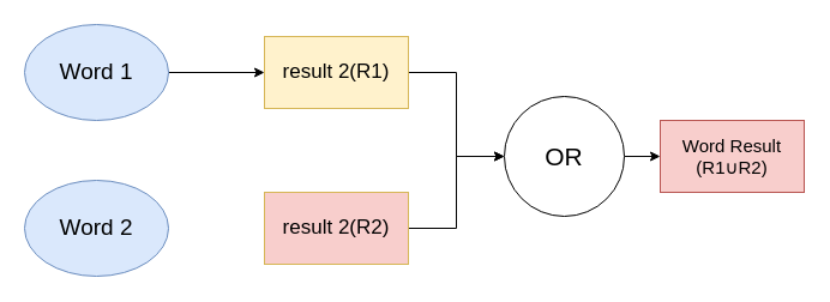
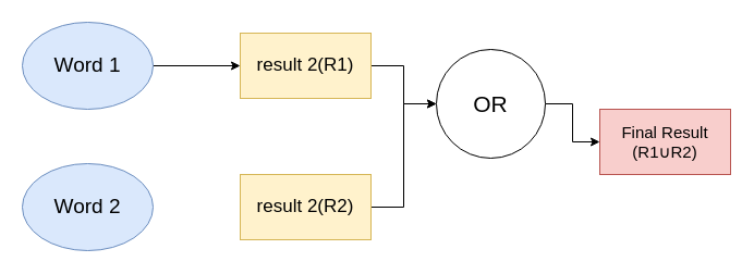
- <mxCell id="10" value="&lt;font style=&quot;font-size: 21px;&quot;&gt;OR&lt;/font&gt;" style="ellipse;whiteSpace=wrap;html=1;aspect=fixed;" vertex="1" parent="1"><mxGeometry x="420" y="80" width="100" height="100" as="geometry" /></mxCell>
+ <mxCell id="10" value="&lt;font style=&quot;font-size: 21px;&quot;&gt;OR&lt;/font&gt;" style="ellipse;whiteSpace=wrap;html=1;aspect=fixed;" vertex="1" parent="1"><mxGeometry x="400" y="45" width="100" height="100" as="geometry" /></mxCell>
- <mxCell id="11" value="&lt;font style=&quot;font-size: 15px;&quot;&gt;Word Result&lt;br&gt;(R1∪R2)&lt;/font&gt;" style="rounded=0;whiteSpace=wrap;html=1;fillColor=#f8cecc;strokeColor=#b85450;" vertex="1" parent="1"><mxGeometry x="550" y="100" width="120" height="60" as="geometry" /></mxCell>
+ <mxCell id="11" value="&lt;font style=&quot;font-size: 15px;&quot;&gt;Final Result&lt;br&gt;(R1∪R2)&lt;/font&gt;" style="rounded=0;whiteSpace=wrap;html=1;fillColor=#f8cecc;strokeColor=#b85450;" vertex="1" parent="1"><mxGeometry x="550" y="100" width="120" height="60" as="geometry" /></mxCell>
- <mxCell id="8" value="&lt;font style=&quot;font-size: 17px;&quot;&gt;result 2(R2)&lt;/font&gt;" style="rounded=0;whiteSpace=wrap;html=1;fillColor=#f8cecc;strokeColor=#d6b656;" vertex="1" parent="1"><mxGeometry x="220" y="160" width="120" height="60" as="geometry" /></mxCell>
+ <mxCell id="8" value="&lt;font style=&quot;font-size: 17px;&quot;&gt;result 2(R2)&lt;/font&gt;" style="rounded=0;whiteSpace=wrap;html=1;fillColor=#fff2cc;strokeColor=#d6b656;" vertex="1" parent="1"><mxGeometry x="220" y="160" width="120" height="60" as="geometry" /></mxCell>
